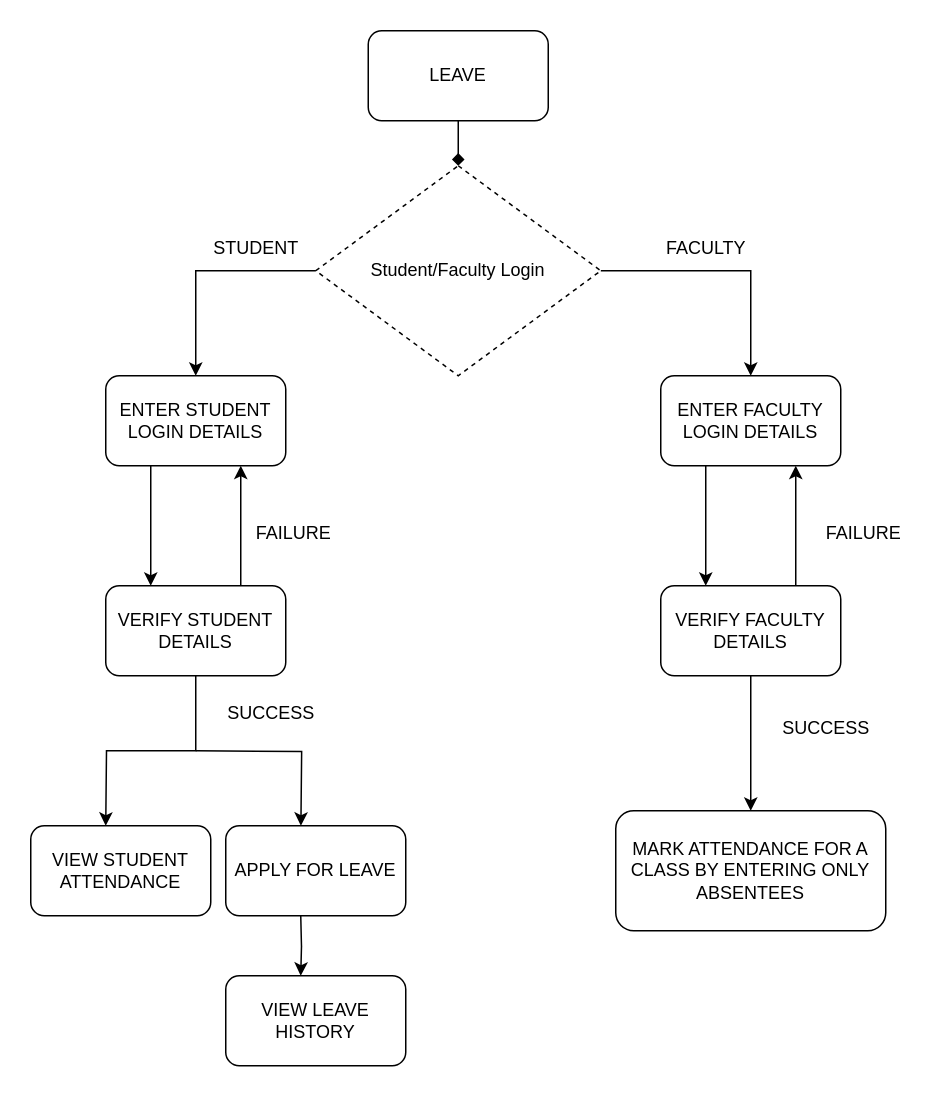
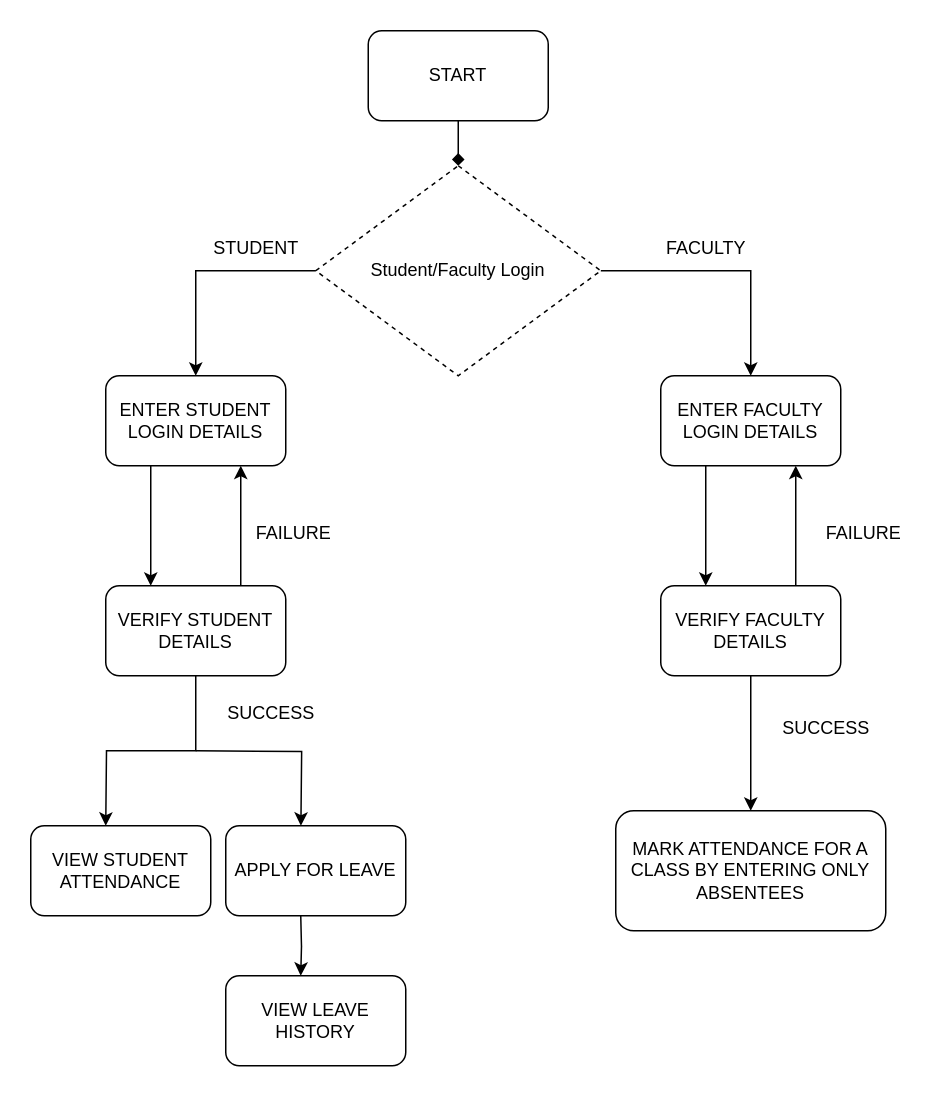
- <mxCell id="3" value="LEAVE" style="rounded=1;whiteSpace=wrap;html=1;" vertex="1" parent="1"><mxGeometry x="245" y="20" width="120" height="60" as="geometry" /></mxCell>
+ <mxCell id="3" value="START" style="rounded=1;whiteSpace=wrap;html=1;" vertex="1" parent="1"><mxGeometry x="245" y="20" width="120" height="60" as="geometry" /></mxCell>
